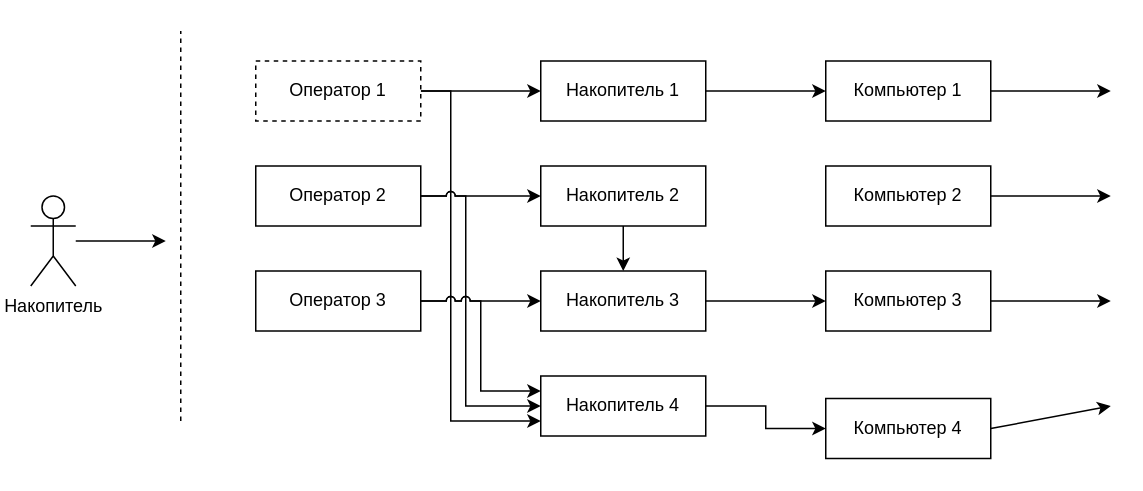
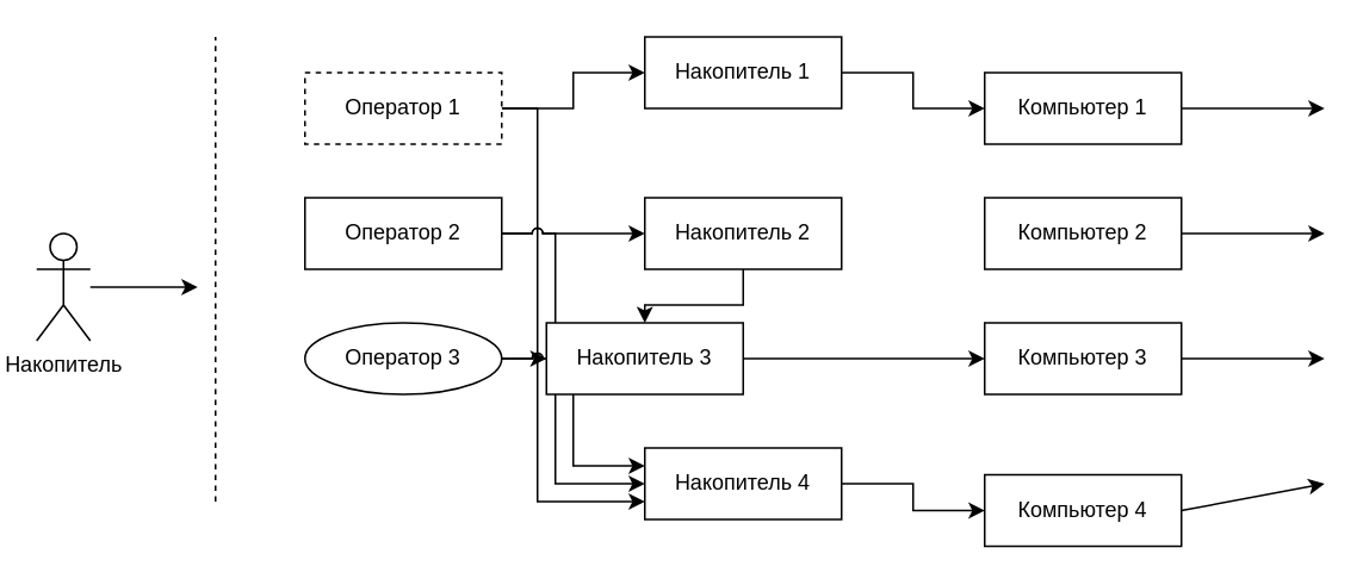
- <mxCell id="23" value="Накопитель 1" style="rounded=0;whiteSpace=wrap;html=1;" vertex="1" parent="1"><mxGeometry x="360" y="40" width="110" height="40" as="geometry" /></mxCell>
+ <mxCell id="23" value="Накопитель 1" style="rounded=0;whiteSpace=wrap;html=1;" vertex="1" parent="1"><mxGeometry x="360" y="20" width="110" height="40" as="geometry" /></mxCell>
- <mxCell id="11" value="Оператор 3" style="rounded=0;whiteSpace=wrap;html=1;" parent="1" vertex="1"><mxGeometry x="170" y="180" width="110" height="40" as="geometry" /></mxCell>
+ <mxCell id="11" value="Оператор 3" style="ellipse;whiteSpace=wrap;html=1;" parent="1" vertex="1"><mxGeometry x="170" y="180" width="110" height="40" as="geometry" /></mxCell>
- <mxCell id="16" value="Накопитель 3" style="rounded=0;whiteSpace=wrap;html=1;" parent="1" vertex="1"><mxGeometry x="360" y="180" width="110" height="40" as="geometry" /></mxCell>
+ <mxCell id="16" value="Накопитель 3" style="rounded=0;whiteSpace=wrap;html=1;" parent="1" vertex="1"><mxGeometry x="305" y="180" width="110" height="40" as="geometry" /></mxCell>
